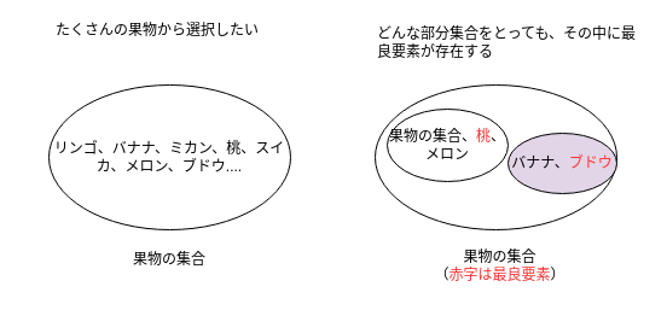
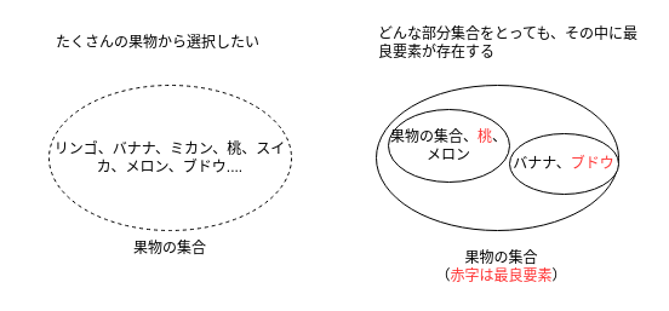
- <mxCell id="8" value="たくさんの果物から選択したい" style="text;html=1;strokeColor=none;fillColor=none;align=center;verticalAlign=middle;whiteSpace=wrap;rounded=0;" vertex="1" parent="1"><mxGeometry x="20" y="10" width="220" height="30" as="geometry" /></mxCell>
+ <mxCell id="8" value="たくさんの果物から選択したい" style="text;html=1;strokeColor=none;fillColor=none;align=center;verticalAlign=middle;whiteSpace=wrap;rounded=0;" vertex="1" parent="1"><mxGeometry x="20" y="20" width="220" height="30" as="geometry" /></mxCell>
- <mxCell id="2" value="リンゴ、バナナ、ミカン、桃、スイカ、メロン、ブドウ...." style="ellipse;whiteSpace=wrap;html=1;" vertex="1" parent="1"><mxGeometry x="40" y="70" width="200" height="120" as="geometry" /></mxCell>
+ <mxCell id="2" value="リンゴ、バナナ、ミカン、桃、スイカ、メロン、ブドウ...." style="ellipse;whiteSpace=wrap;html=1;dashed=1;" vertex="1" parent="1"><mxGeometry x="40" y="70" width="200" height="120" as="geometry" /></mxCell>
- <mxCell id="7" value="バナナ、&lt;font color=&quot;#ff3333&quot;&gt;ブドウ&lt;/font&gt;" style="ellipse;whiteSpace=wrap;html=1;fillColor=#e1d5e7;" vertex="1" parent="1"><mxGeometry x="420" y="110" width="90" height="50" as="geometry" /></mxCell>
+ <mxCell id="7" value="バナナ、&lt;font color=&quot;#ff3333&quot;&gt;ブドウ&lt;/font&gt;" style="ellipse;whiteSpace=wrap;html=1;" vertex="1" parent="1"><mxGeometry x="420" y="110" width="90" height="50" as="geometry" /></mxCell>
- <mxCell id="3" value="果物の集合" style="text;html=1;strokeColor=none;fillColor=none;align=center;verticalAlign=middle;whiteSpace=wrap;rounded=0;" vertex="1" parent="1"><mxGeometry x="95" y="200" width="90" height="30" as="geometry" /></mxCell>
+ <mxCell id="3" value="果物の集合" style="text;html=1;strokeColor=none;fillColor=none;align=center;verticalAlign=middle;whiteSpace=wrap;rounded=0;" vertex="1" parent="1"><mxGeometry x="95" y="190" width="90" height="30" as="geometry" /></mxCell>
